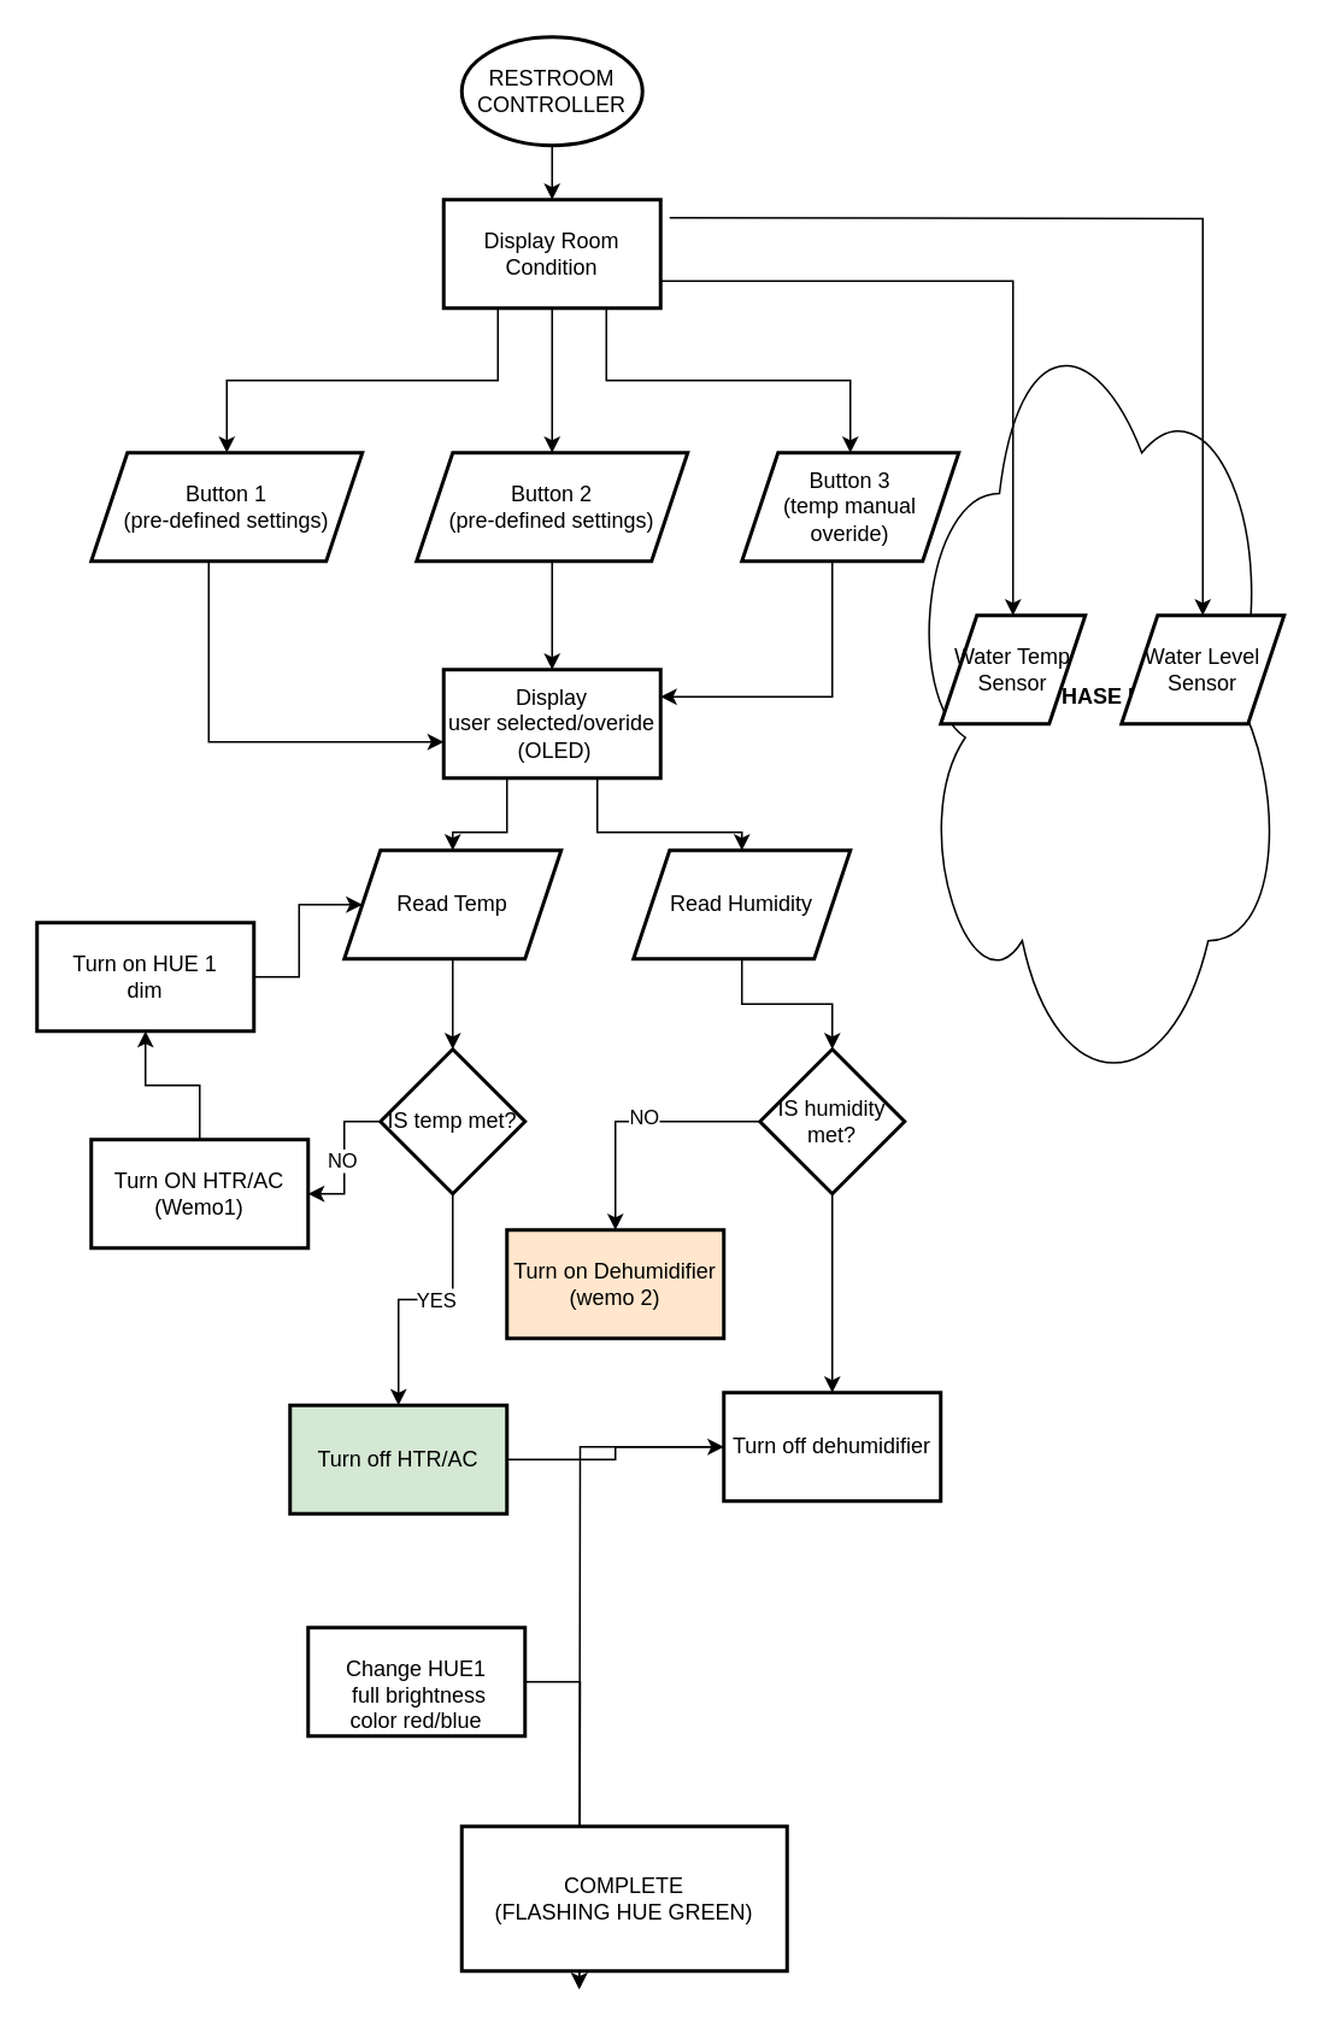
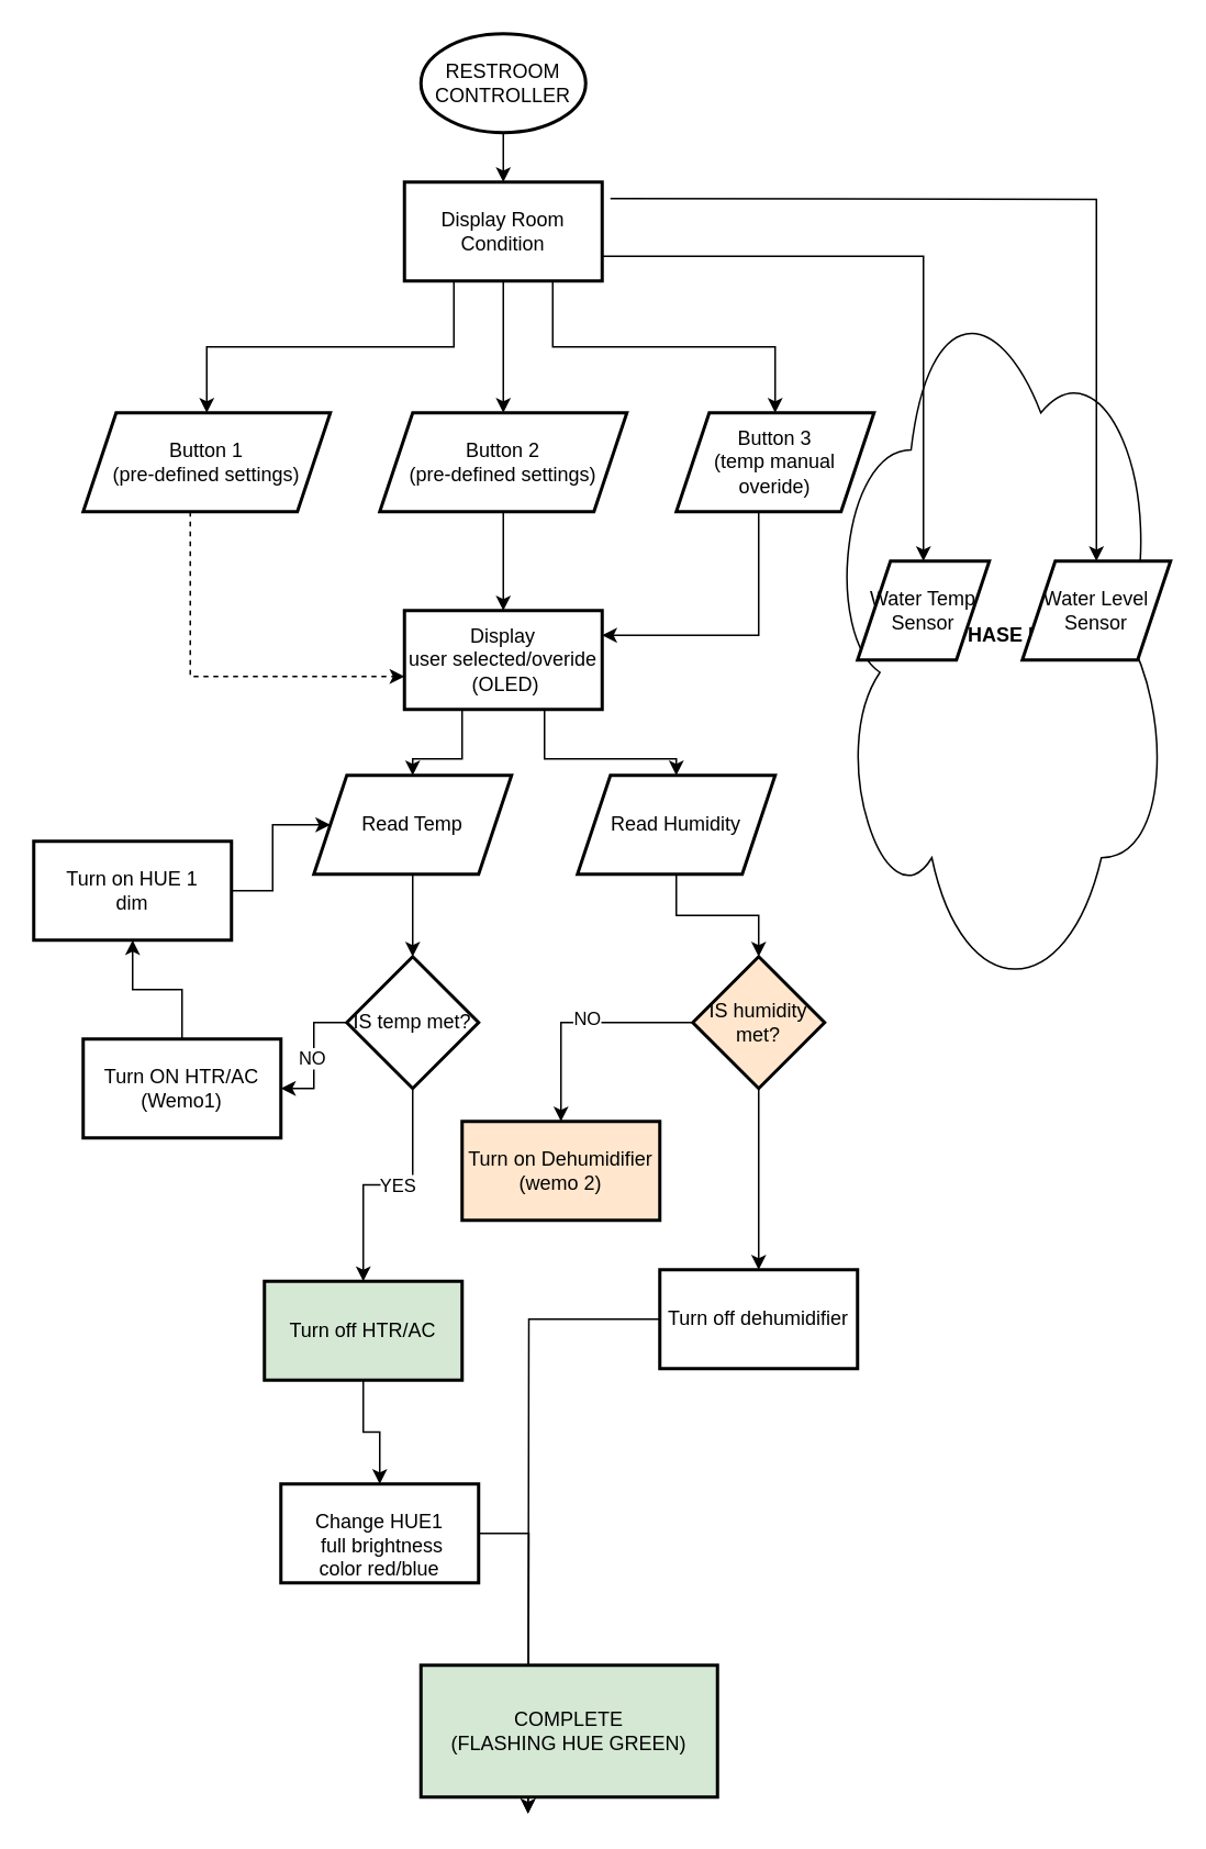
- <mxCell id="11" value="" style="edgeStyle=orthogonalEdgeStyle;rounded=0;orthogonalLoop=1;jettySize=auto;html=1;" edge="1" parent="1" source="12" target="19"><mxGeometry relative="1" as="geometry"><Array as="points"><mxPoint x="115" y="410" /><mxPoint x="315" y="410" /></Array></mxGeometry></mxCell>
+ <mxCell id="11" value="" style="edgeStyle=orthogonalEdgeStyle;rounded=0;orthogonalLoop=1;jettySize=auto;html=1;dashed=1;" edge="1" parent="1" source="12" target="19"><mxGeometry relative="1" as="geometry"><Array as="points"><mxPoint x="115" y="410" /><mxPoint x="315" y="410" /></Array></mxGeometry></mxCell>
- <mxCell id="38" value="IS humidity met?" style="rhombus;whiteSpace=wrap;html=1;strokeWidth=2;" vertex="1" parent="1"><mxGeometry x="420" y="580" width="80" height="80" as="geometry" /></mxCell>
+ <mxCell id="38" value="IS humidity met?" style="rhombus;whiteSpace=wrap;html=1;strokeWidth=2;fillColor=#ffe6cc;" vertex="1" parent="1"><mxGeometry x="420" y="580" width="80" height="80" as="geometry" /></mxCell>
- <mxCell id="29" value="" style="edgeStyle=orthogonalEdgeStyle;rounded=0;orthogonalLoop=1;jettySize=auto;html=1;" edge="1" parent="1" source="30" target="43"><mxGeometry relative="1" as="geometry" /></mxCell>
+ <mxCell id="29" value="" style="edgeStyle=orthogonalEdgeStyle;rounded=0;orthogonalLoop=1;jettySize=auto;html=1;" edge="1" parent="1" source="30" target="41"><mxGeometry relative="1" as="geometry" /></mxCell>
- <mxCell id="44" value="&lt;div&gt;COMPLETE&lt;/div&gt;(FLASHING HUE GREEN)" style="whiteSpace=wrap;html=1;strokeWidth=2;" vertex="1" parent="1"><mxGeometry x="255" y="1010" width="180" height="80" as="geometry" /></mxCell>
+ <mxCell id="44" value="&lt;div&gt;COMPLETE&lt;/div&gt;(FLASHING HUE GREEN)" style="whiteSpace=wrap;html=1;strokeWidth=2;fillColor=#d5e8d4;" vertex="1" parent="1"><mxGeometry x="255" y="1010" width="180" height="80" as="geometry" /></mxCell>
